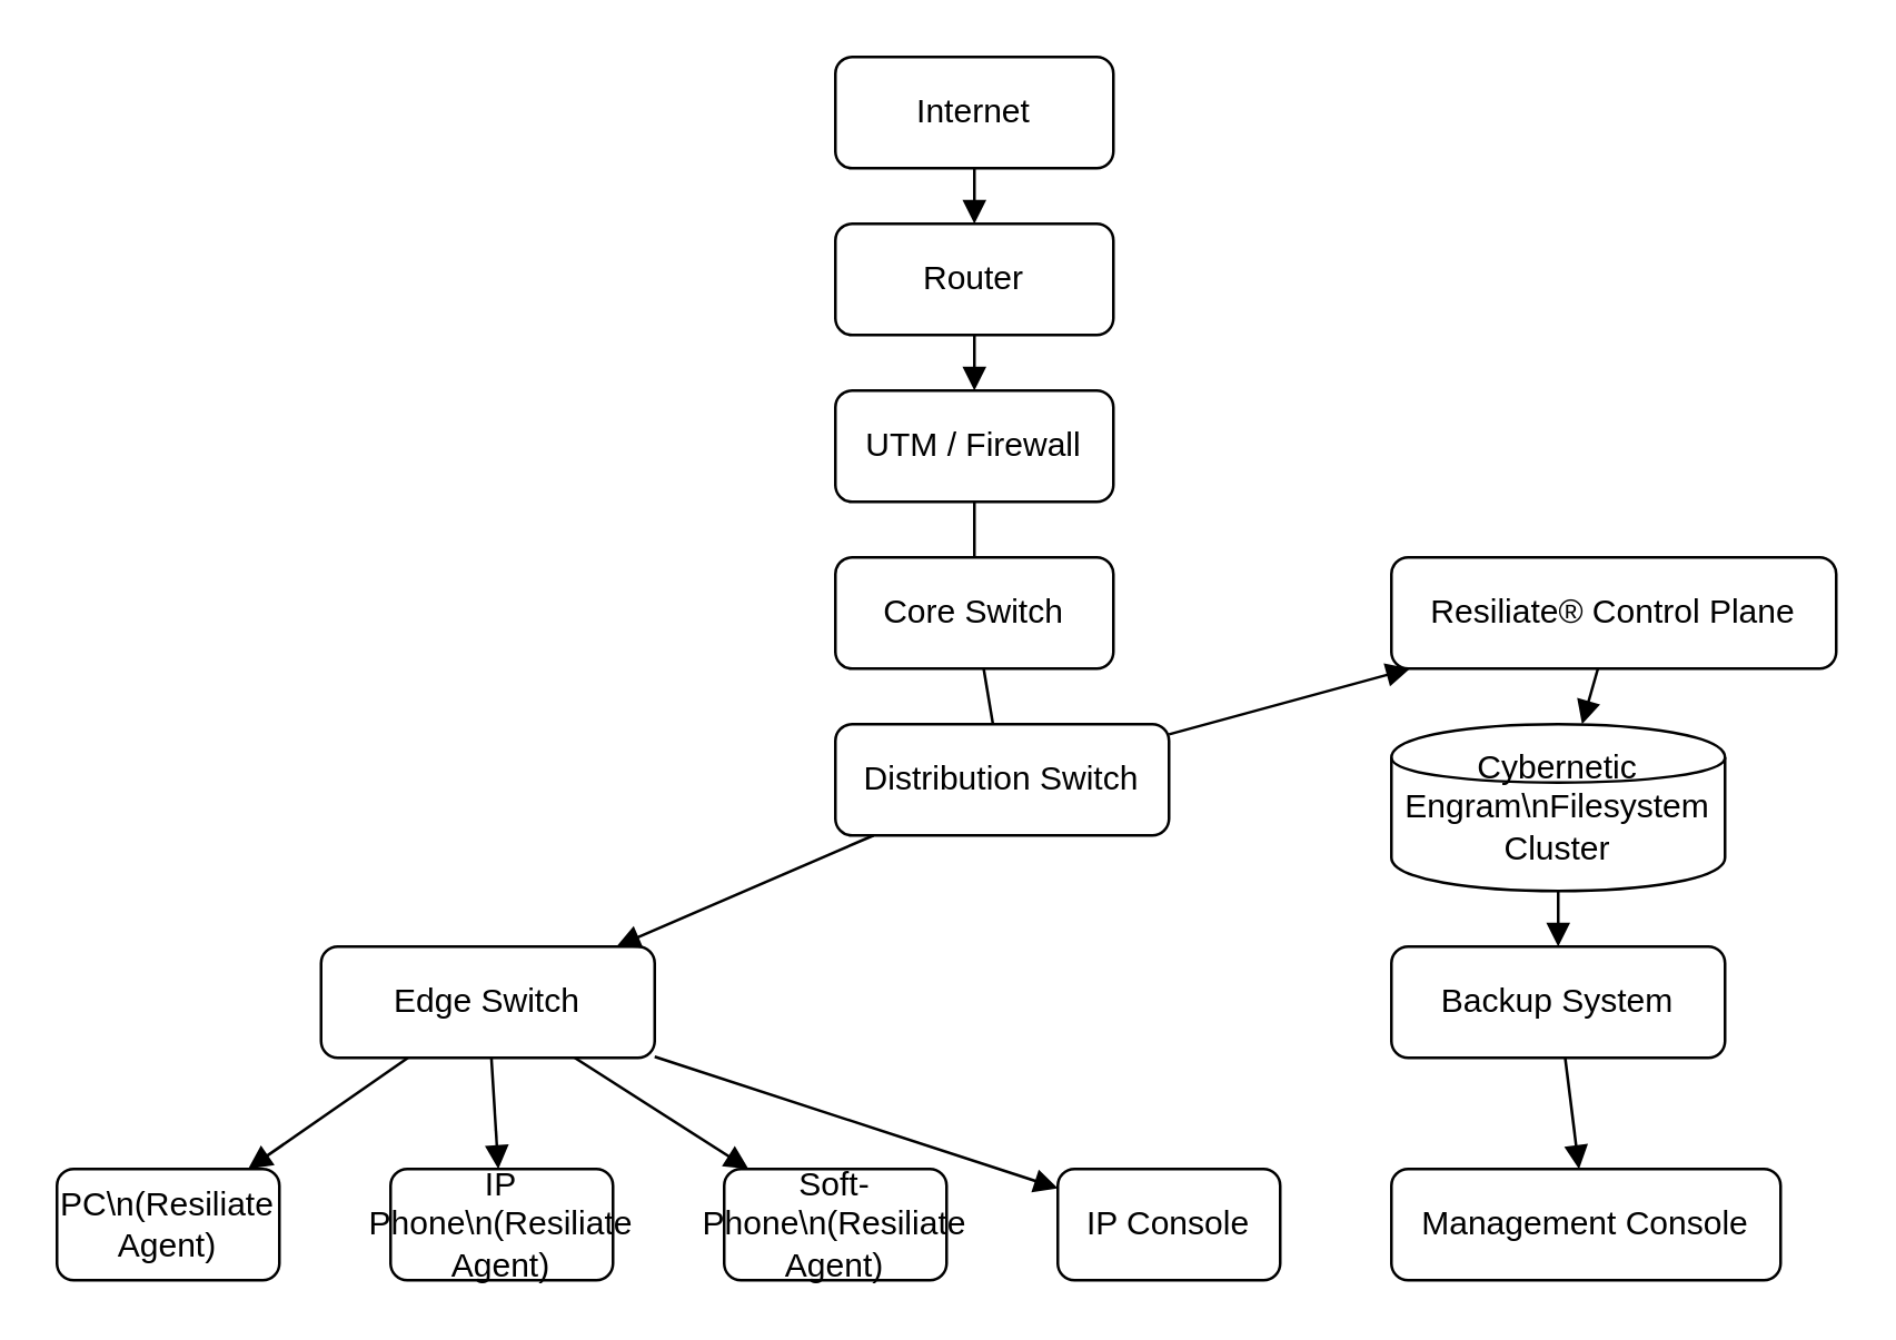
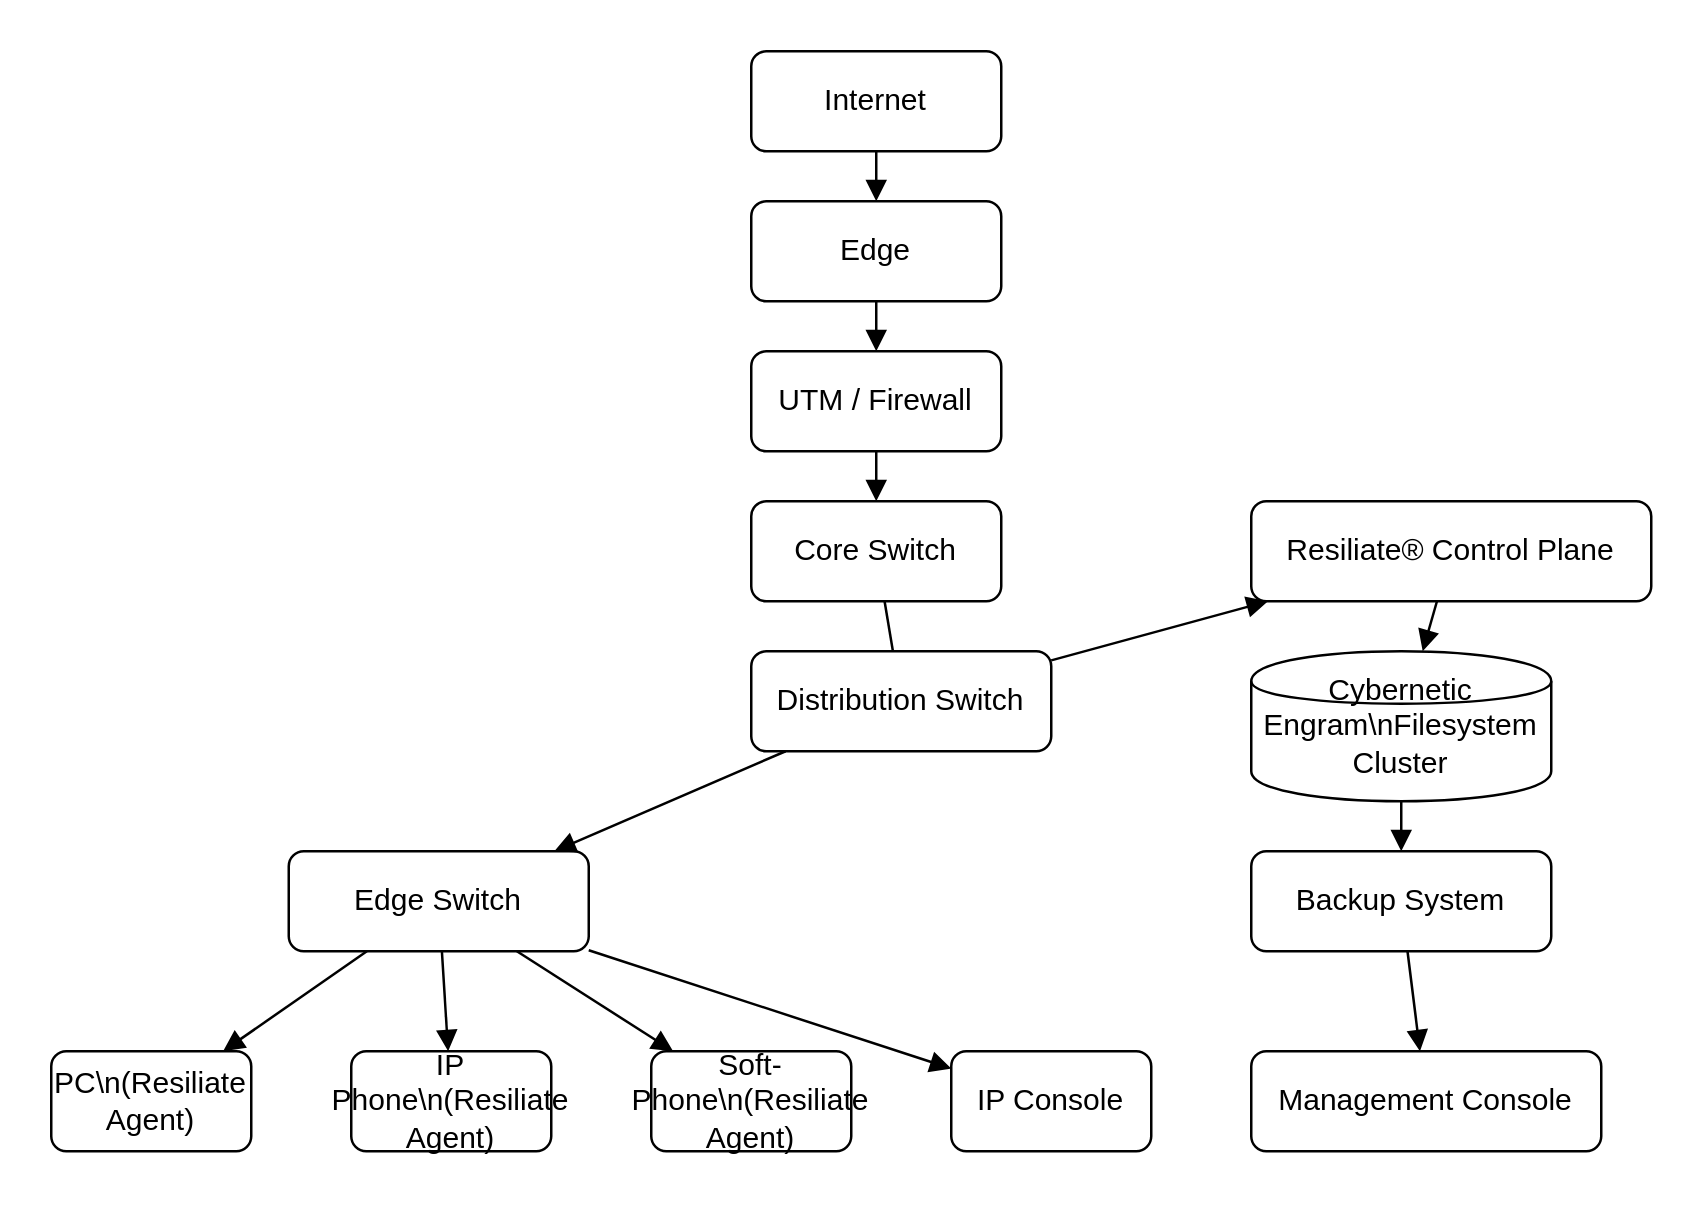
- <mxCell id="3" value="Router" style="rounded=1;whiteSpace=wrap;html=1;" vertex="1" parent="1"><mxGeometry x="300" y="80" width="100" height="40" as="geometry" /></mxCell>
+ <mxCell id="3" value="Edge" style="rounded=1;whiteSpace=wrap;html=1;" vertex="1" parent="1"><mxGeometry x="300" y="80" width="100" height="40" as="geometry" /></mxCell>
- <mxCell id="18" style="endArrow=none;html=1;" edge="1" source="4" target="5" parent="1"><mxGeometry relative="1" as="geometry" /></mxCell>
+ <mxCell id="18" style="endArrow=block;html=1;" edge="1" source="4" target="5" parent="1"><mxGeometry relative="1" as="geometry" /></mxCell>
